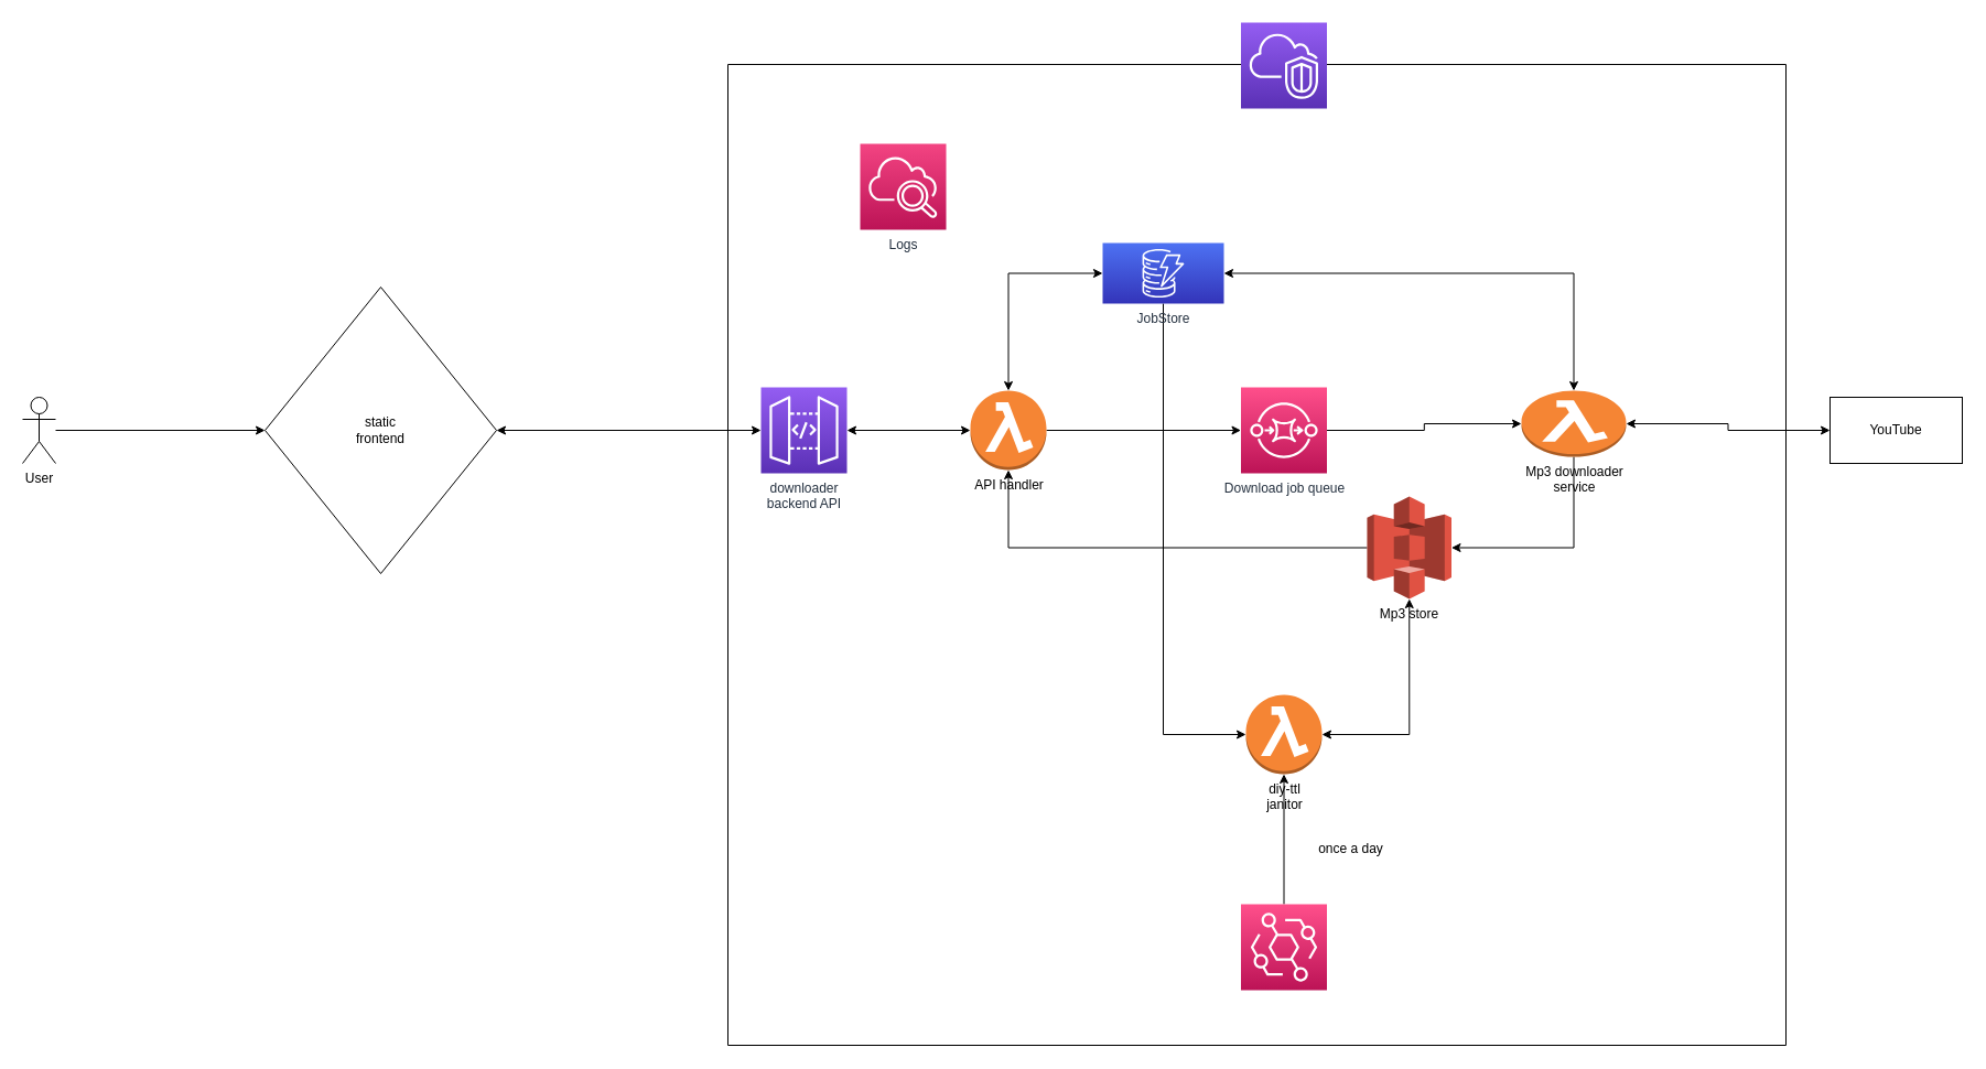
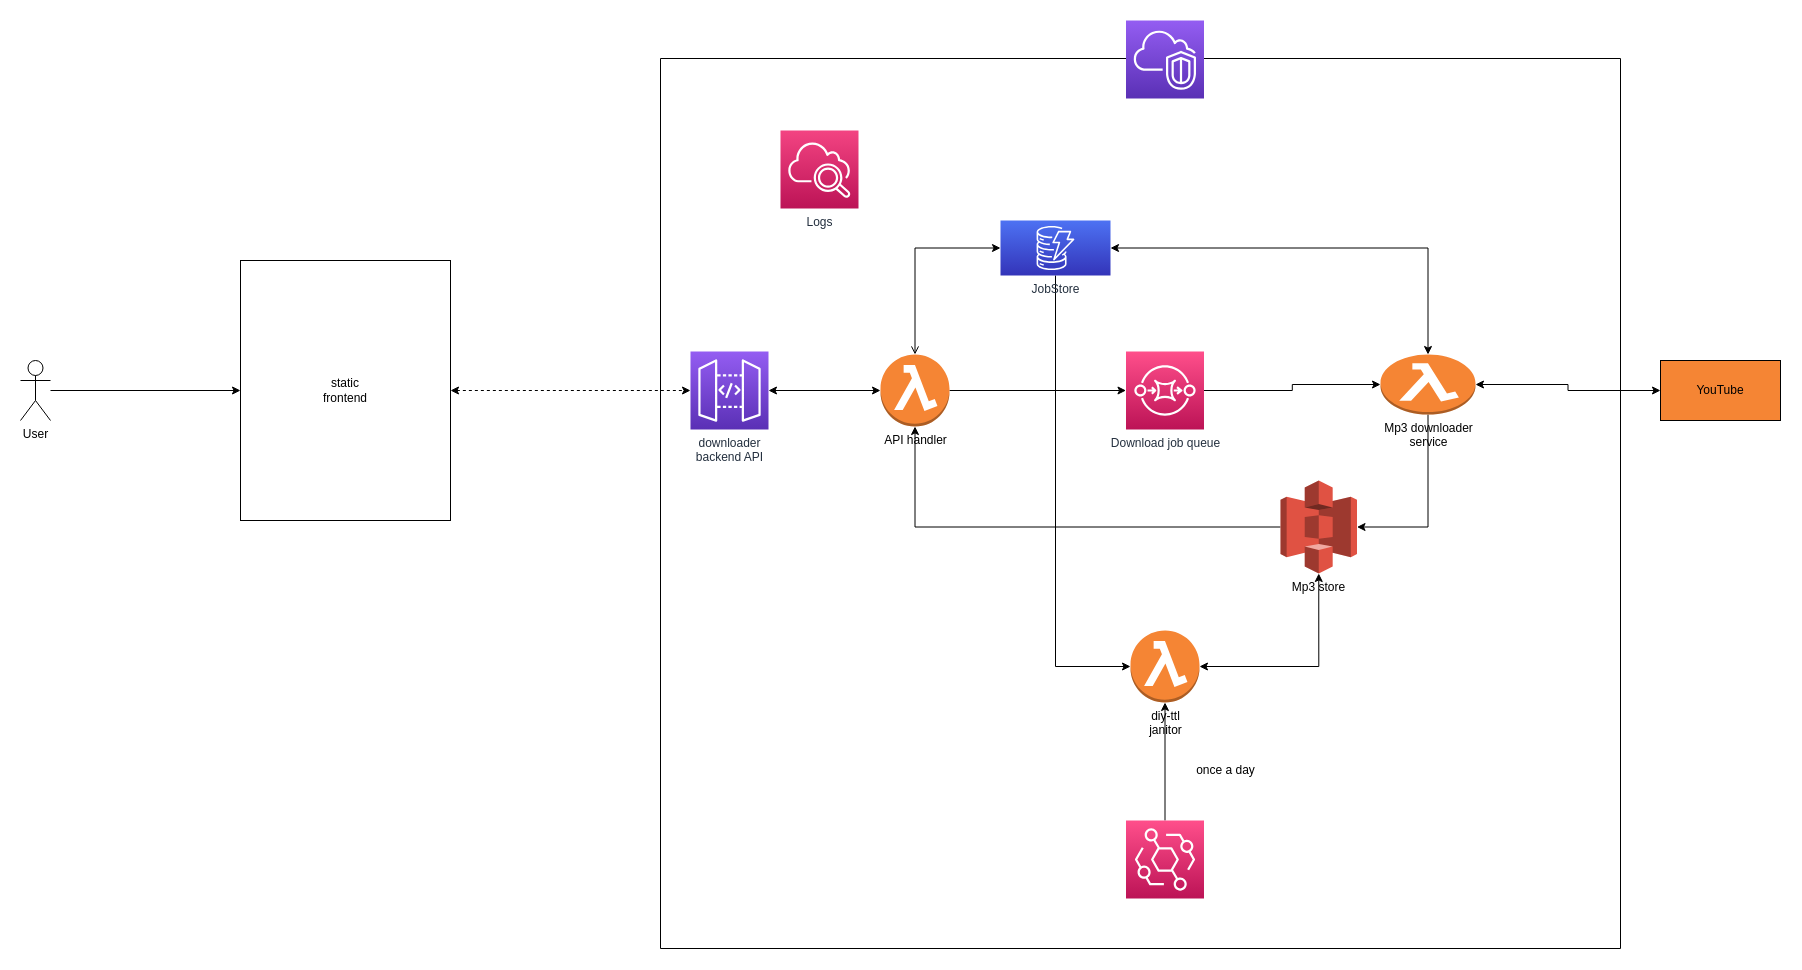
- <mxCell id="9" style="edgeStyle=orthogonalEdgeStyle;rounded=0;orthogonalLoop=1;jettySize=auto;html=1;exitX=0;exitY=0.5;exitDx=0;exitDy=0;exitPerimeter=0;startArrow=classic;startFill=1;" edge="1" parent="1" source="11" target="8"><mxGeometry relative="1" as="geometry" /></mxCell>
+ <mxCell id="9" style="edgeStyle=orthogonalEdgeStyle;rounded=0;orthogonalLoop=1;jettySize=auto;html=1;exitX=0;exitY=0.5;exitDx=0;exitDy=0;exitPerimeter=0;startArrow=classic;startFill=1;endArrow=open;" edge="1" parent="1" source="11" target="8"><mxGeometry relative="1" as="geometry" /></mxCell>
- <mxCell id="3" value="static&lt;br&gt;frontend" style="rhombus;whiteSpace=wrap;html=1;" vertex="1" parent="1"><mxGeometry x="240" y="260" width="210" height="260" as="geometry" /></mxCell>
+ <mxCell id="3" value="static&lt;br&gt;frontend" style="rounded=0;whiteSpace=wrap;html=1;" vertex="1" parent="1"><mxGeometry x="240" y="260" width="210" height="260" as="geometry" /></mxCell>
- <mxCell id="2" style="edgeStyle=orthogonalEdgeStyle;rounded=0;orthogonalLoop=1;jettySize=auto;html=1;exitX=1;exitY=0.5;exitDx=0;exitDy=0;startArrow=classic;startFill=1;" edge="1" parent="1" source="3" target="29"><mxGeometry relative="1" as="geometry" /></mxCell>
+ <mxCell id="2" style="edgeStyle=orthogonalEdgeStyle;rounded=0;orthogonalLoop=1;jettySize=auto;html=1;exitX=1;exitY=0.5;exitDx=0;exitDy=0;startArrow=classic;startFill=1;dashed=1;" edge="1" parent="1" source="3" target="29"><mxGeometry relative="1" as="geometry" /></mxCell>
- <mxCell id="18" value="YouTube" style="rounded=0;whiteSpace=wrap;html=1;" vertex="1" parent="1"><mxGeometry x="1660" y="360" width="120" height="60" as="geometry" /></mxCell>
+ <mxCell id="18" value="YouTube" style="rounded=0;whiteSpace=wrap;html=1;fillColor=#f58534;" vertex="1" parent="1"><mxGeometry x="1660" y="360" width="120" height="60" as="geometry" /></mxCell>
- <mxCell id="22" value="Mp3 store" style="outlineConnect=0;dashed=0;verticalLabelPosition=bottom;verticalAlign=top;align=center;html=1;shape=mxgraph.aws3.s3;fillColor=#E05243;gradientColor=none;" vertex="1" parent="1"><mxGeometry x="1240" y="450" width="76.5" height="93" as="geometry" /></mxCell>
+ <mxCell id="22" value="Mp3 store" style="outlineConnect=0;dashed=0;verticalLabelPosition=bottom;verticalAlign=top;align=center;html=1;shape=mxgraph.aws3.s3;fillColor=#E05243;gradientColor=none;" vertex="1" parent="1"><mxGeometry x="1280" y="480" width="76.5" height="93" as="geometry" /></mxCell>
